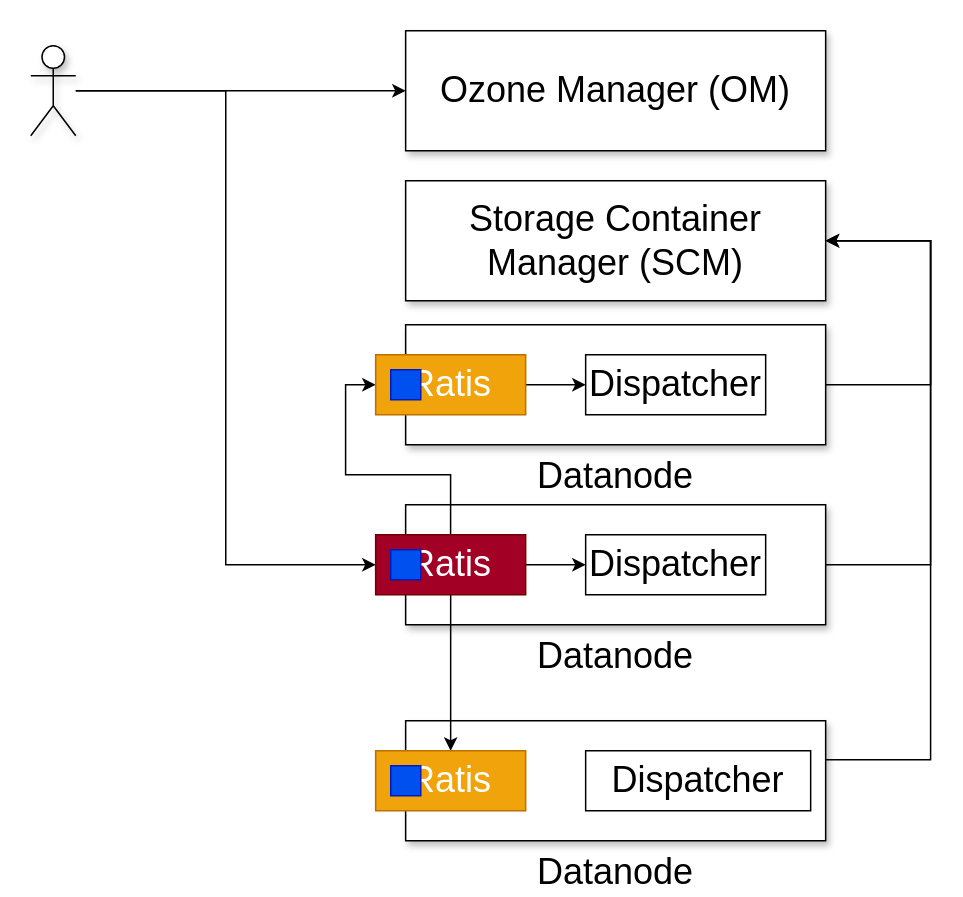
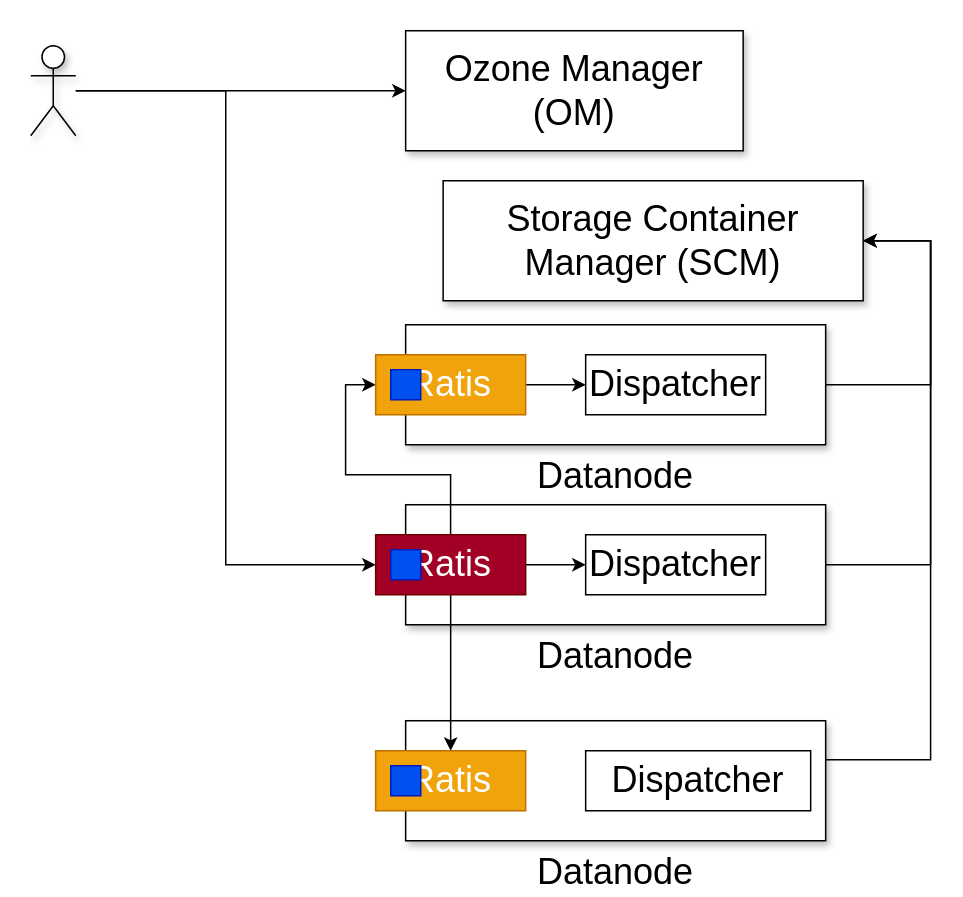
- <mxCell id="7" value="Ozone Manager (OM)" style="rounded=0;whiteSpace=wrap;html=1;fontSize=24;shadow=1;" parent="1" vertex="1"><mxGeometry x="269.94" y="20" width="280" height="80" as="geometry" /></mxCell>
+ <mxCell id="7" value="Ozone Manager (OM)" style="rounded=0;whiteSpace=wrap;html=1;fontSize=24;shadow=1;" parent="1" vertex="1"><mxGeometry x="269.94" y="20" width="225" height="80" as="geometry" /></mxCell>
- <mxCell id="6" value="Storage Container&lt;br&gt;Manager (SCM)" style="rounded=0;whiteSpace=wrap;html=1;fontSize=24;shadow=1;" parent="1" vertex="1"><mxGeometry x="269.94" y="120" width="280" height="80" as="geometry" /></mxCell>
+ <mxCell id="6" value="Storage Container&lt;br&gt;Manager (SCM)" style="rounded=0;whiteSpace=wrap;html=1;fontSize=24;shadow=1;" parent="1" vertex="1"><mxGeometry x="294.94" y="120" width="280" height="80" as="geometry" /></mxCell>
